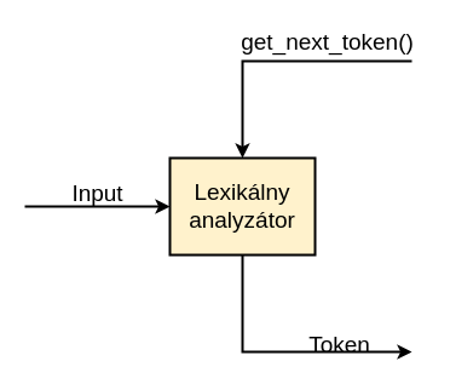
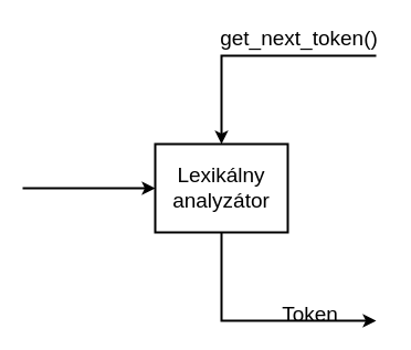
- <mxCell id="5" value="Input" style="text;html=1;align=center;verticalAlign=middle;resizable=0;points=[];autosize=1;strokeColor=none;fillColor=none;fontSize=19;" parent="1" vertex="1"><mxGeometry x="50" y="145" width="60" height="30" as="geometry" /></mxCell>
- <mxCell id="2" value="&lt;font style=&quot;font-size: 19px&quot;&gt;Lexikálny analyzátor&lt;/font&gt;" style="rounded=0;whiteSpace=wrap;html=1;strokeWidth=2;fillColor=#fff2cc;strokeColor=#000000;" parent="1" vertex="1"><mxGeometry x="140" y="130" width="120" height="80" as="geometry" /></mxCell>
+ <mxCell id="2" value="&lt;font style=&quot;font-size: 19px&quot;&gt;Lexikálny analyzátor&lt;/font&gt;" style="rounded=0;whiteSpace=wrap;html=1;strokeWidth=2;fillColor=#ffffff;strokeColor=#000000;" parent="1" vertex="1"><mxGeometry x="140" y="130" width="120" height="80" as="geometry" /></mxCell>
